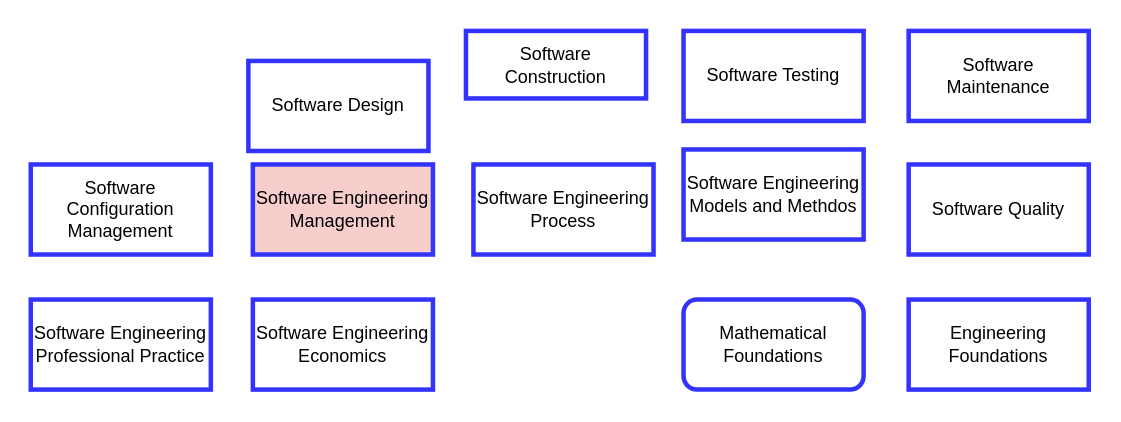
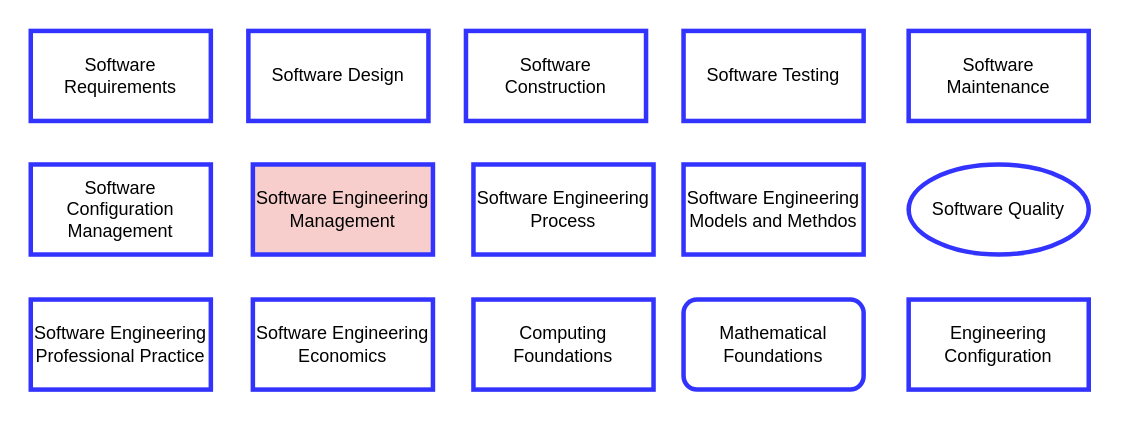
- <mxCell id="4" value="Software Construction" style="rounded=0;whiteSpace=wrap;html=1;strokeColor=#3333FF;strokeWidth=3;" vertex="1" parent="1"><mxGeometry x="310" y="20" width="120" height="45" as="geometry" /></mxCell>
+ <mxCell id="4" value="Software Construction" style="rounded=0;whiteSpace=wrap;html=1;strokeColor=#3333FF;strokeWidth=3;" vertex="1" parent="1"><mxGeometry x="310" y="20" width="120" height="60" as="geometry" /></mxCell>
+ <mxCell id="2" value="Software Requirements" style="rounded=0;whiteSpace=wrap;html=1;strokeColor=#3333FF;strokeWidth=3;" vertex="1" parent="1"><mxGeometry x="20" y="20" width="120" height="60" as="geometry" /></mxCell>
- <mxCell id="3" value="Software Design" style="rounded=0;whiteSpace=wrap;html=1;strokeColor=#3333FF;strokeWidth=3;" vertex="1" parent="1"><mxGeometry x="165" y="40" width="120" height="60" as="geometry" /></mxCell>
+ <mxCell id="3" value="Software Design" style="rounded=0;whiteSpace=wrap;html=1;strokeColor=#3333FF;strokeWidth=3;" vertex="1" parent="1"><mxGeometry x="165" y="20" width="120" height="60" as="geometry" /></mxCell>
- <mxCell id="10" value="Software Engineering Models and Methdos" style="rounded=0;whiteSpace=wrap;html=1;strokeColor=#3333FF;strokeWidth=3;" vertex="1" parent="1"><mxGeometry x="455" y="99" width="120" height="60" as="geometry" /></mxCell>
+ <mxCell id="10" value="Software Engineering Models and Methdos" style="rounded=0;whiteSpace=wrap;html=1;strokeColor=#3333FF;strokeWidth=3;" vertex="1" parent="1"><mxGeometry x="455" y="109" width="120" height="60" as="geometry" /></mxCell>
- <mxCell id="11" value="Software Quality" style="rounded=0;whiteSpace=wrap;html=1;strokeWidth=3;strokeColor=#3333FF;" vertex="1" parent="1"><mxGeometry x="605" y="109" width="120" height="60" as="geometry" /></mxCell>
+ <mxCell id="11" value="Software Quality" style="ellipse;whiteSpace=wrap;html=1;strokeWidth=3;strokeColor=#3333FF;" vertex="1" parent="1"><mxGeometry x="605" y="109" width="120" height="60" as="geometry" /></mxCell>
+ <mxCell id="14" value="Computing Foundations" style="rounded=0;whiteSpace=wrap;html=1;strokeColor=#3333FF;strokeWidth=3;" vertex="1" parent="1"><mxGeometry x="315" y="199" width="120" height="60" as="geometry" /></mxCell>
- <mxCell id="16" value="Engineering Foundations" style="rounded=0;whiteSpace=wrap;html=1;strokeColor=#3333FF;strokeWidth=3;" vertex="1" parent="1"><mxGeometry x="605" y="199" width="120" height="60" as="geometry" /></mxCell>
+ <mxCell id="16" value="Engineering Configuration" style="rounded=0;whiteSpace=wrap;html=1;strokeColor=#3333FF;strokeWidth=3;" vertex="1" parent="1"><mxGeometry x="605" y="199" width="120" height="60" as="geometry" /></mxCell>
